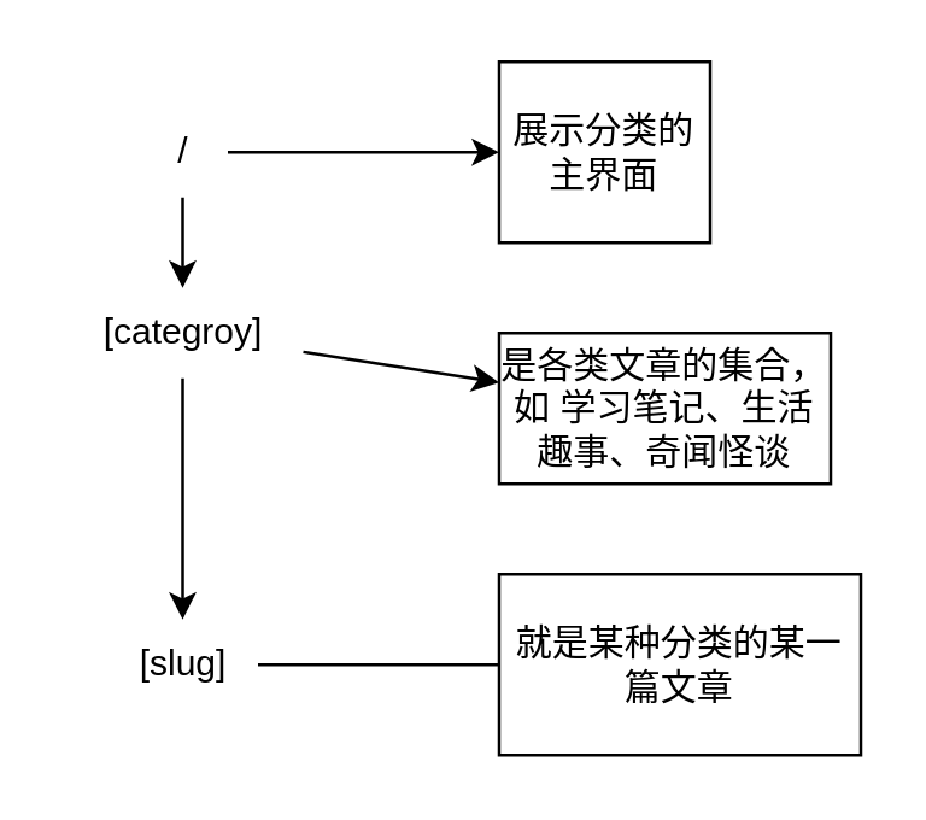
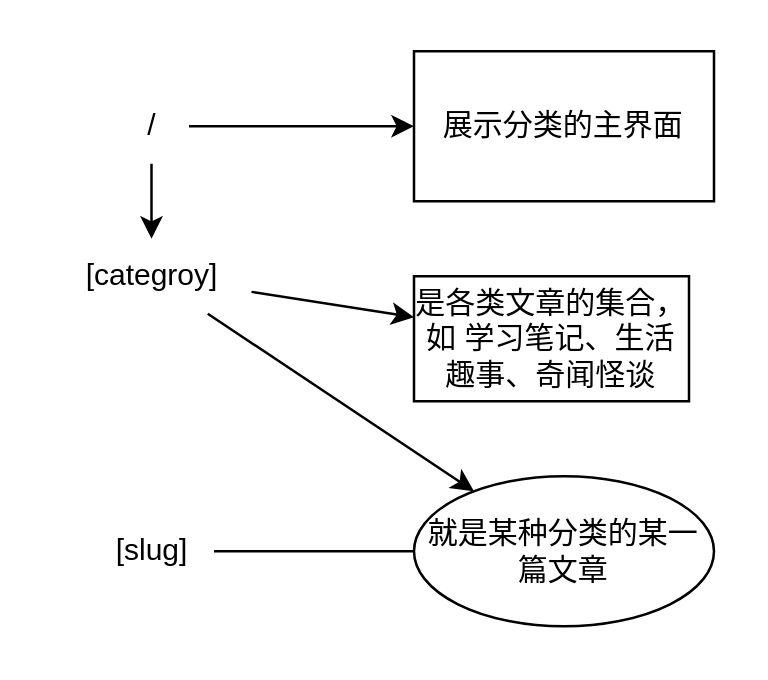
- <mxCell id="12" value="展示分类的主界面" style="rounded=0;whiteSpace=wrap;html=1;" vertex="1" parent="1"><mxGeometry x="165" y="20" width="70" height="60" as="geometry" /></mxCell>
+ <mxCell id="12" value="展示分类的主界面" style="rounded=0;whiteSpace=wrap;html=1;" vertex="1" parent="1"><mxGeometry x="165" y="20" width="120" height="60" as="geometry" /></mxCell>
- <mxCell id="6" value="" style="edgeStyle=none;html=1;" edge="1" parent="1" source="7" target="10"><mxGeometry relative="1" as="geometry" /></mxCell>
+ <mxCell id="6" value="" style="edgeStyle=none;html=1;" edge="1" parent="1" source="7" target="11"><mxGeometry relative="1" as="geometry" /></mxCell>
- <mxCell id="11" value="就是某种分类的某一篇文章" style="whiteSpace=wrap;html=1;" vertex="1" parent="1"><mxGeometry x="165" y="190" width="120" height="60" as="geometry" /></mxCell>
+ <mxCell id="11" value="就是某种分类的某一篇文章" style="ellipse;whiteSpace=wrap;html=1;" vertex="1" parent="1"><mxGeometry x="165" y="190" width="120" height="60" as="geometry" /></mxCell>
